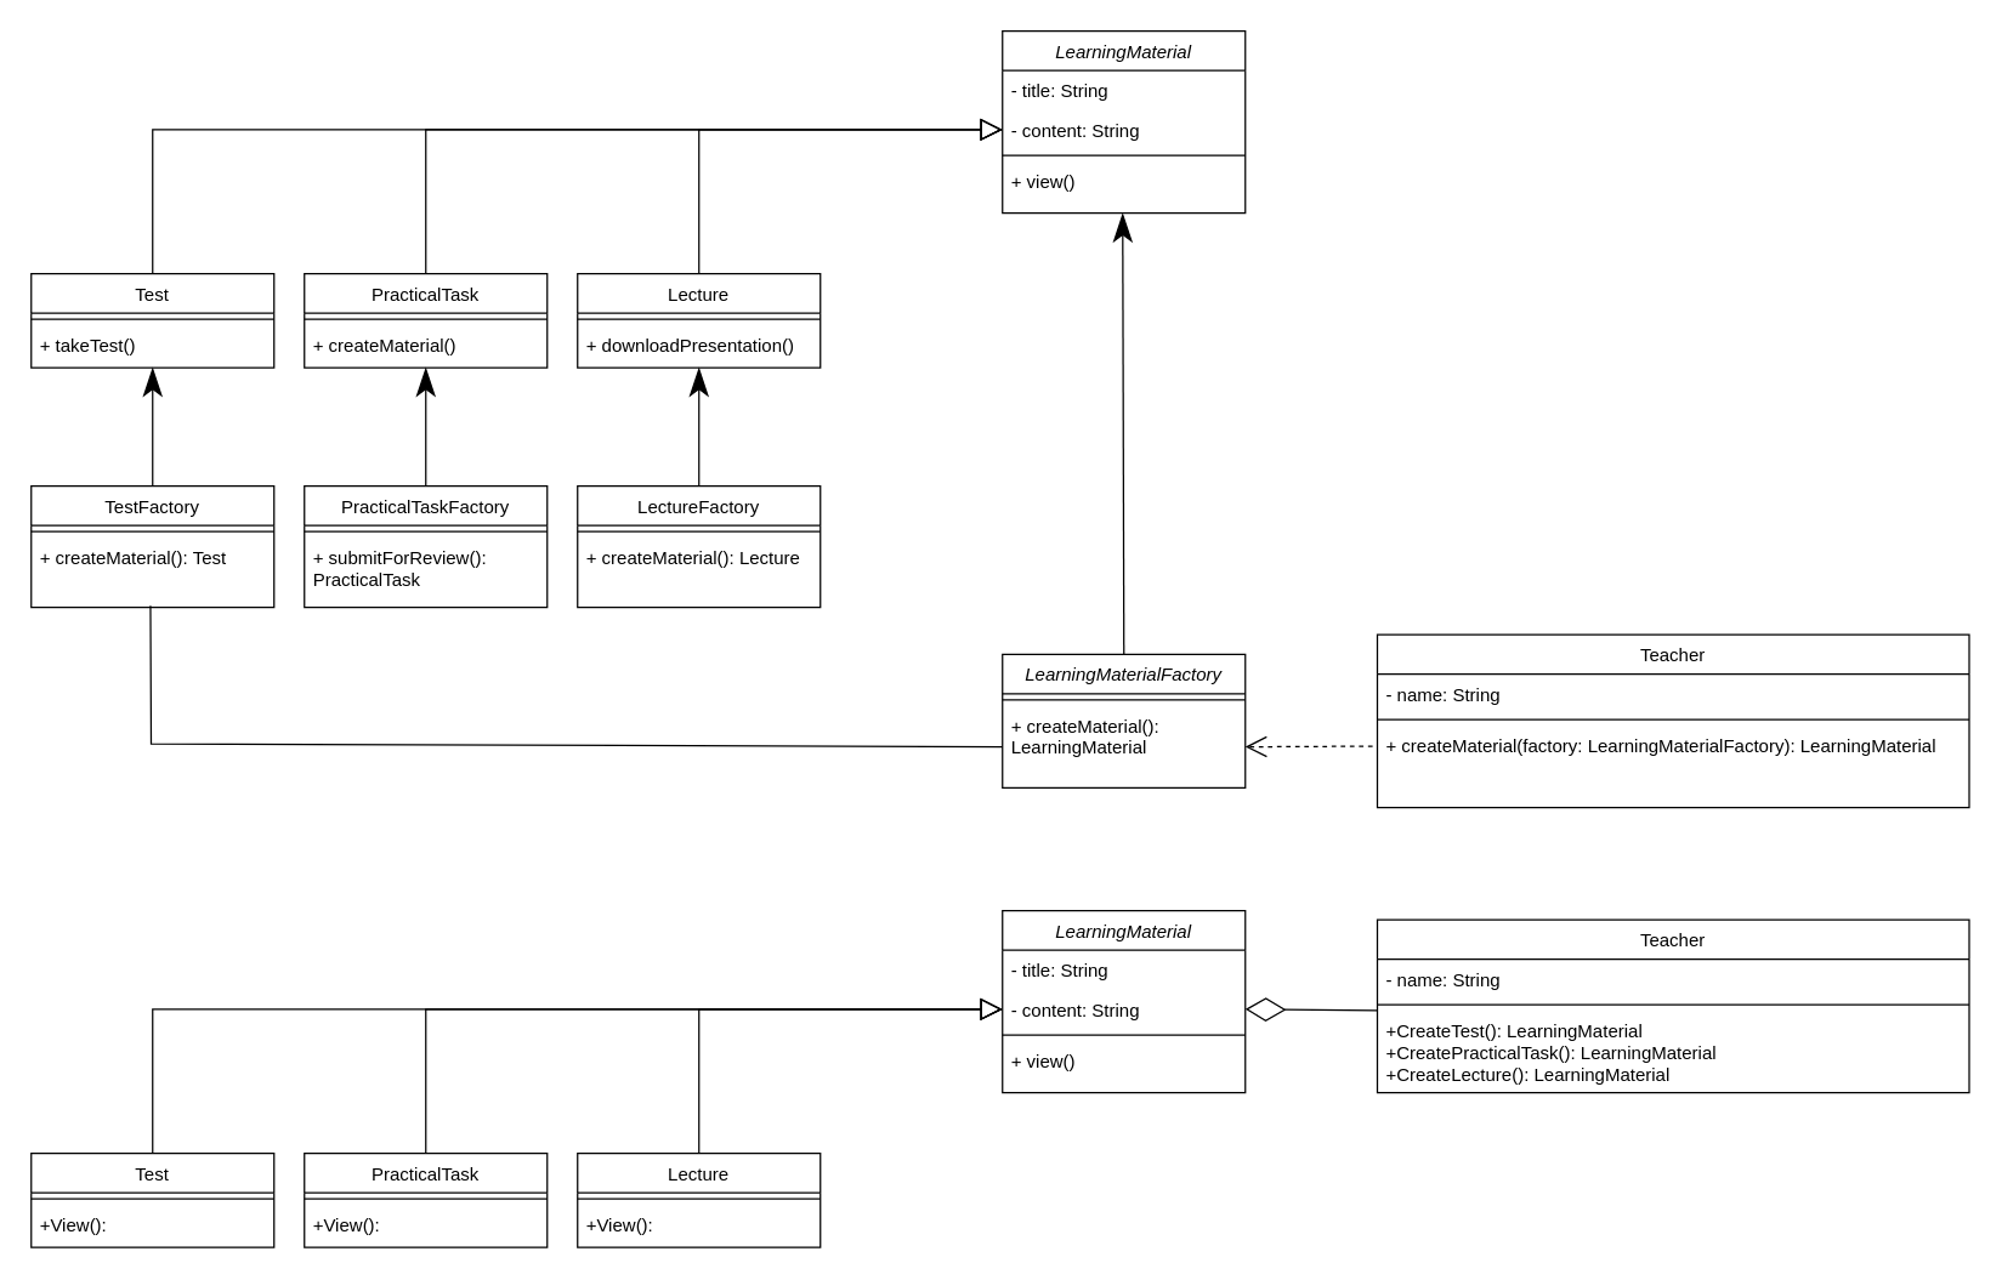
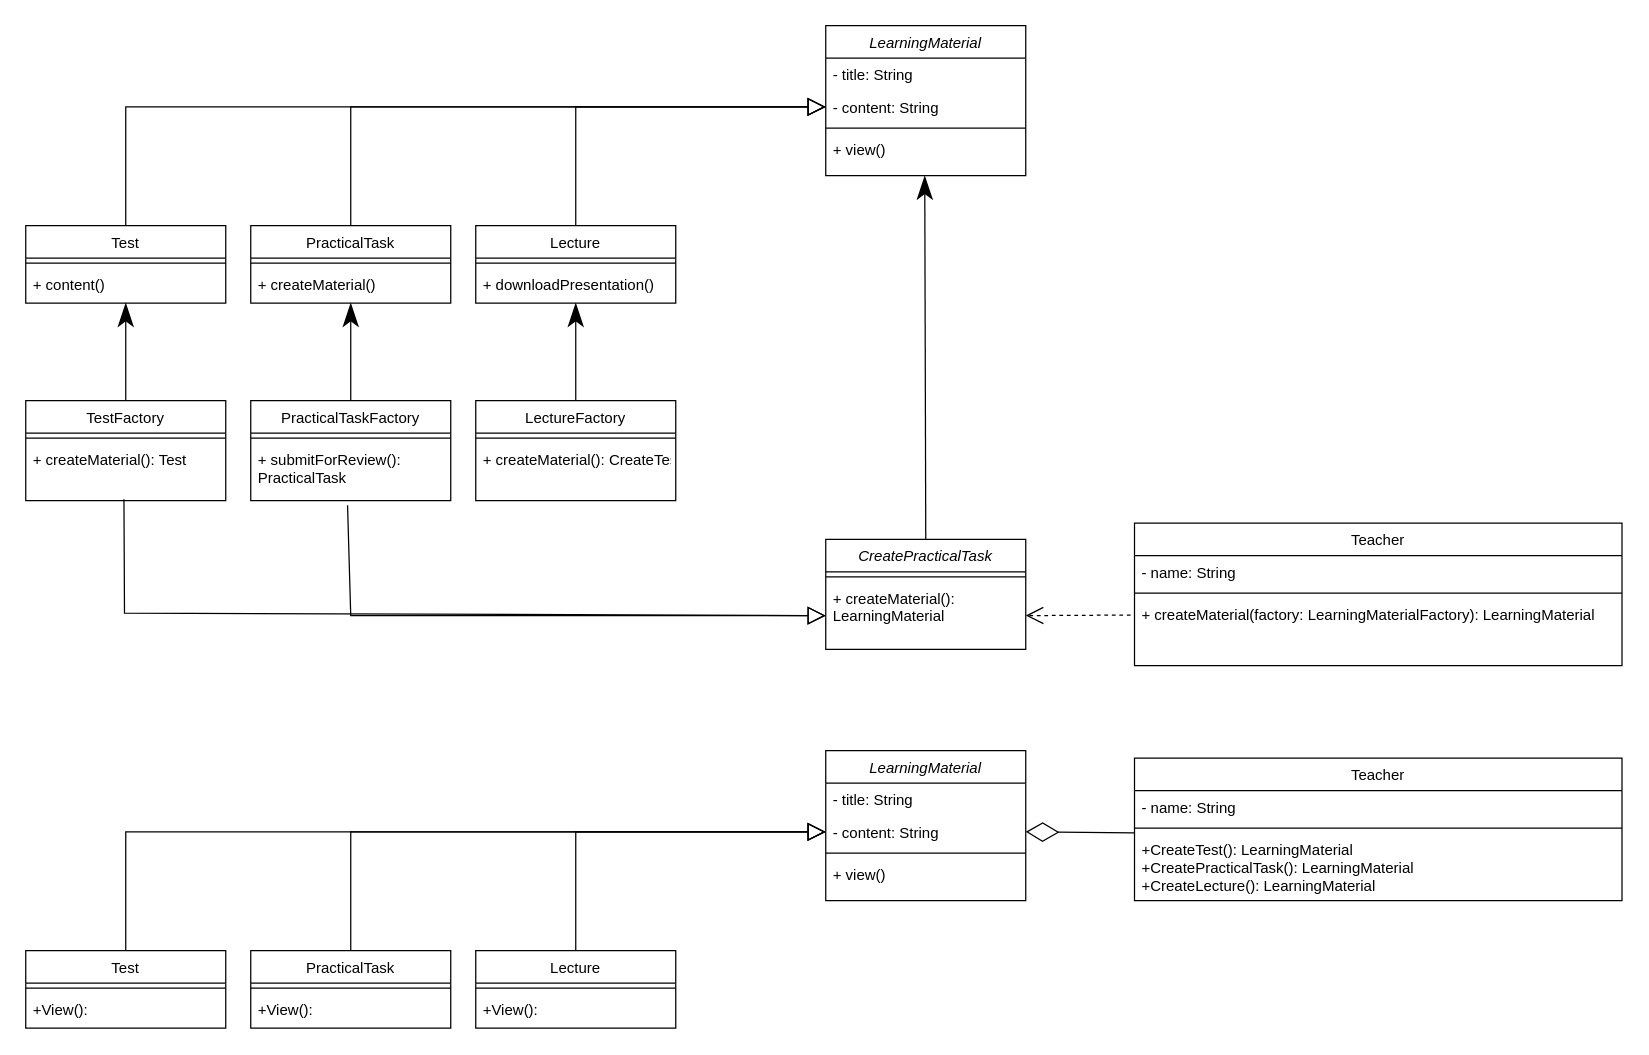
- <mxCell id="15" value="+ takeTest()" style="text;align=left;verticalAlign=top;spacingLeft=4;spacingRight=4;overflow=hidden;rotatable=0;points=[[0,0.5],[1,0.5]];portConstraint=eastwest;" parent="13" vertex="1"><mxGeometry y="34" width="160" height="26" as="geometry" /></mxCell>
+ <mxCell id="15" value="+ content()" style="text;align=left;verticalAlign=top;spacingLeft=4;spacingRight=4;overflow=hidden;rotatable=0;points=[[0,0.5],[1,0.5]];portConstraint=eastwest;" parent="13" vertex="1"><mxGeometry y="34" width="160" height="26" as="geometry" /></mxCell>
- <mxCell id="21" value="+ createMaterial(): Lecture" style="text;align=left;verticalAlign=top;spacingLeft=4;spacingRight=4;overflow=hidden;rotatable=0;points=[[0,0.5],[1,0.5]];portConstraint=eastwest;fontStyle=0" parent="19" vertex="1"><mxGeometry y="34" width="160" height="46" as="geometry" /></mxCell>
+ <mxCell id="21" value="+ createMaterial(): CreateTest" style="text;align=left;verticalAlign=top;spacingLeft=4;spacingRight=4;overflow=hidden;rotatable=0;points=[[0,0.5],[1,0.5]];portConstraint=eastwest;fontStyle=0" parent="19" vertex="1"><mxGeometry y="34" width="160" height="46" as="geometry" /></mxCell>
- <mxCell id="16" value="LearningMaterialFactory" style="swimlane;fontStyle=2;align=center;verticalAlign=top;childLayout=stackLayout;horizontal=1;startSize=26;horizontalStack=0;resizeParent=1;resizeLast=0;collapsible=1;marginBottom=0;rounded=0;shadow=0;strokeWidth=1;" parent="1" vertex="1"><mxGeometry x="660" y="431" width="160" height="88" as="geometry"><mxRectangle x="230" y="140" width="160" height="26" as="alternateBounds" /></mxGeometry></mxCell>
+ <mxCell id="16" value="CreatePracticalTask" style="swimlane;fontStyle=2;align=center;verticalAlign=top;childLayout=stackLayout;horizontal=1;startSize=26;horizontalStack=0;resizeParent=1;resizeLast=0;collapsible=1;marginBottom=0;rounded=0;shadow=0;strokeWidth=1;" parent="1" vertex="1"><mxGeometry x="660" y="431" width="160" height="88" as="geometry"><mxRectangle x="230" y="140" width="160" height="26" as="alternateBounds" /></mxGeometry></mxCell>
+ <mxCell id="41" value="" style="endArrow=block;endFill=0;endSize=12;html=1;rounded=0;entryX=0;entryY=0.5;entryDx=0;entryDy=0;exitX=0.484;exitY=1.079;exitDx=0;exitDy=0;exitPerimeter=0;" parent="1" source="24" target="18" edge="1"><mxGeometry width="160" relative="1" as="geometry"><mxPoint x="410" y="340" as="sourcePoint" /><mxPoint x="630" y="460" as="targetPoint" /><Array as="points"><mxPoint x="280" y="492" /></Array></mxGeometry></mxCell>
- <mxCell id="40" value="" style="endArrow=none;endFill=0;endSize=12;html=1;rounded=0;exitX=0.491;exitY=0.975;exitDx=0;exitDy=0;entryX=0;entryY=0.5;entryDx=0;entryDy=0;exitPerimeter=0;" parent="1" source="27" target="18" edge="1"><mxGeometry width="160" relative="1" as="geometry"><mxPoint x="390" y="320" as="sourcePoint" /><mxPoint x="480" y="320" as="targetPoint" /><Array as="points"><mxPoint x="99" y="490" /></Array></mxGeometry></mxCell>
+ <mxCell id="40" value="" style="endArrow=block;endFill=0;endSize=12;html=1;rounded=0;exitX=0.491;exitY=0.975;exitDx=0;exitDy=0;entryX=0;entryY=0.5;entryDx=0;entryDy=0;exitPerimeter=0;" parent="1" source="27" target="18" edge="1"><mxGeometry width="160" relative="1" as="geometry"><mxPoint x="390" y="320" as="sourcePoint" /><mxPoint x="480" y="320" as="targetPoint" /><Array as="points"><mxPoint x="99" y="490" /></Array></mxGeometry></mxCell>
